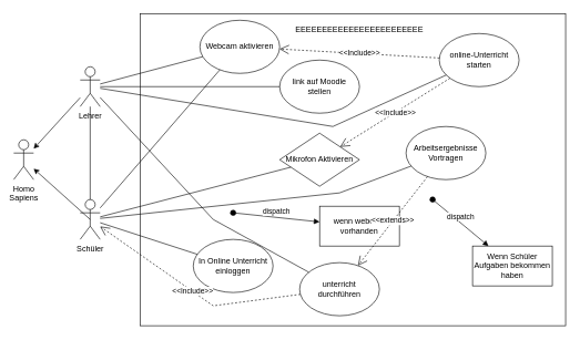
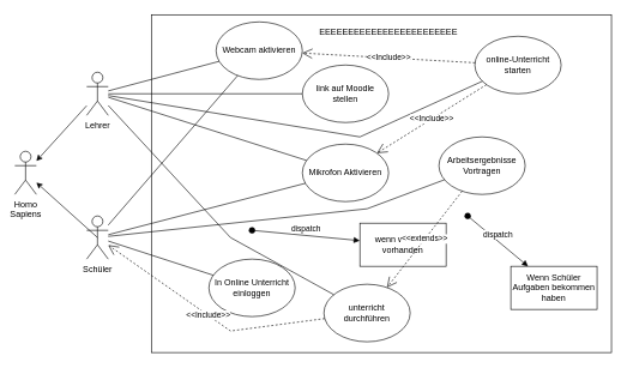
- <mxCell id="11" value="" style="endArrow=none;html=1;rounded=0;" edge="1" parent="1" source="3" target="4"><mxGeometry width="50" height="50" relative="1" as="geometry"><mxPoint x="10" y="310" as="sourcePoint" /><mxPoint x="60" y="260" as="targetPoint" /></mxGeometry></mxCell>
+ <mxCell id="11" value="" style="endArrow=none;html=1;rounded=0;" edge="1" parent="1" source="3" target="5"><mxGeometry width="50" height="50" relative="1" as="geometry"><mxPoint x="10" y="310" as="sourcePoint" /><mxPoint x="60" y="260" as="targetPoint" /></mxGeometry></mxCell>
- <mxCell id="5" value="Mikrofon Aktivieren" style="rhombus;whiteSpace=wrap;html=1;" vertex="1" parent="1"><mxGeometry x="420" y="200" width="120" height="80" as="geometry" /></mxCell>
+ <mxCell id="5" value="Mikrofon Aktivieren" style="ellipse;whiteSpace=wrap;html=1;rounded=0;" vertex="1" parent="1"><mxGeometry x="420" y="200" width="120" height="80" as="geometry" /></mxCell>
- <mxCell id="20" value="wenn webcam vorhanden" style="rounded=0;whiteSpace=wrap;html=1;" vertex="1" parent="1"><mxGeometry x="480" y="310" width="120" height="60" as="geometry" /></mxCell>
+ <mxCell id="20" value="wenn webcam vorhanden" style="rounded=0;whiteSpace=wrap;html=1;" vertex="1" parent="1"><mxGeometry x="500" y="310" width="120" height="60" as="geometry" /></mxCell>
